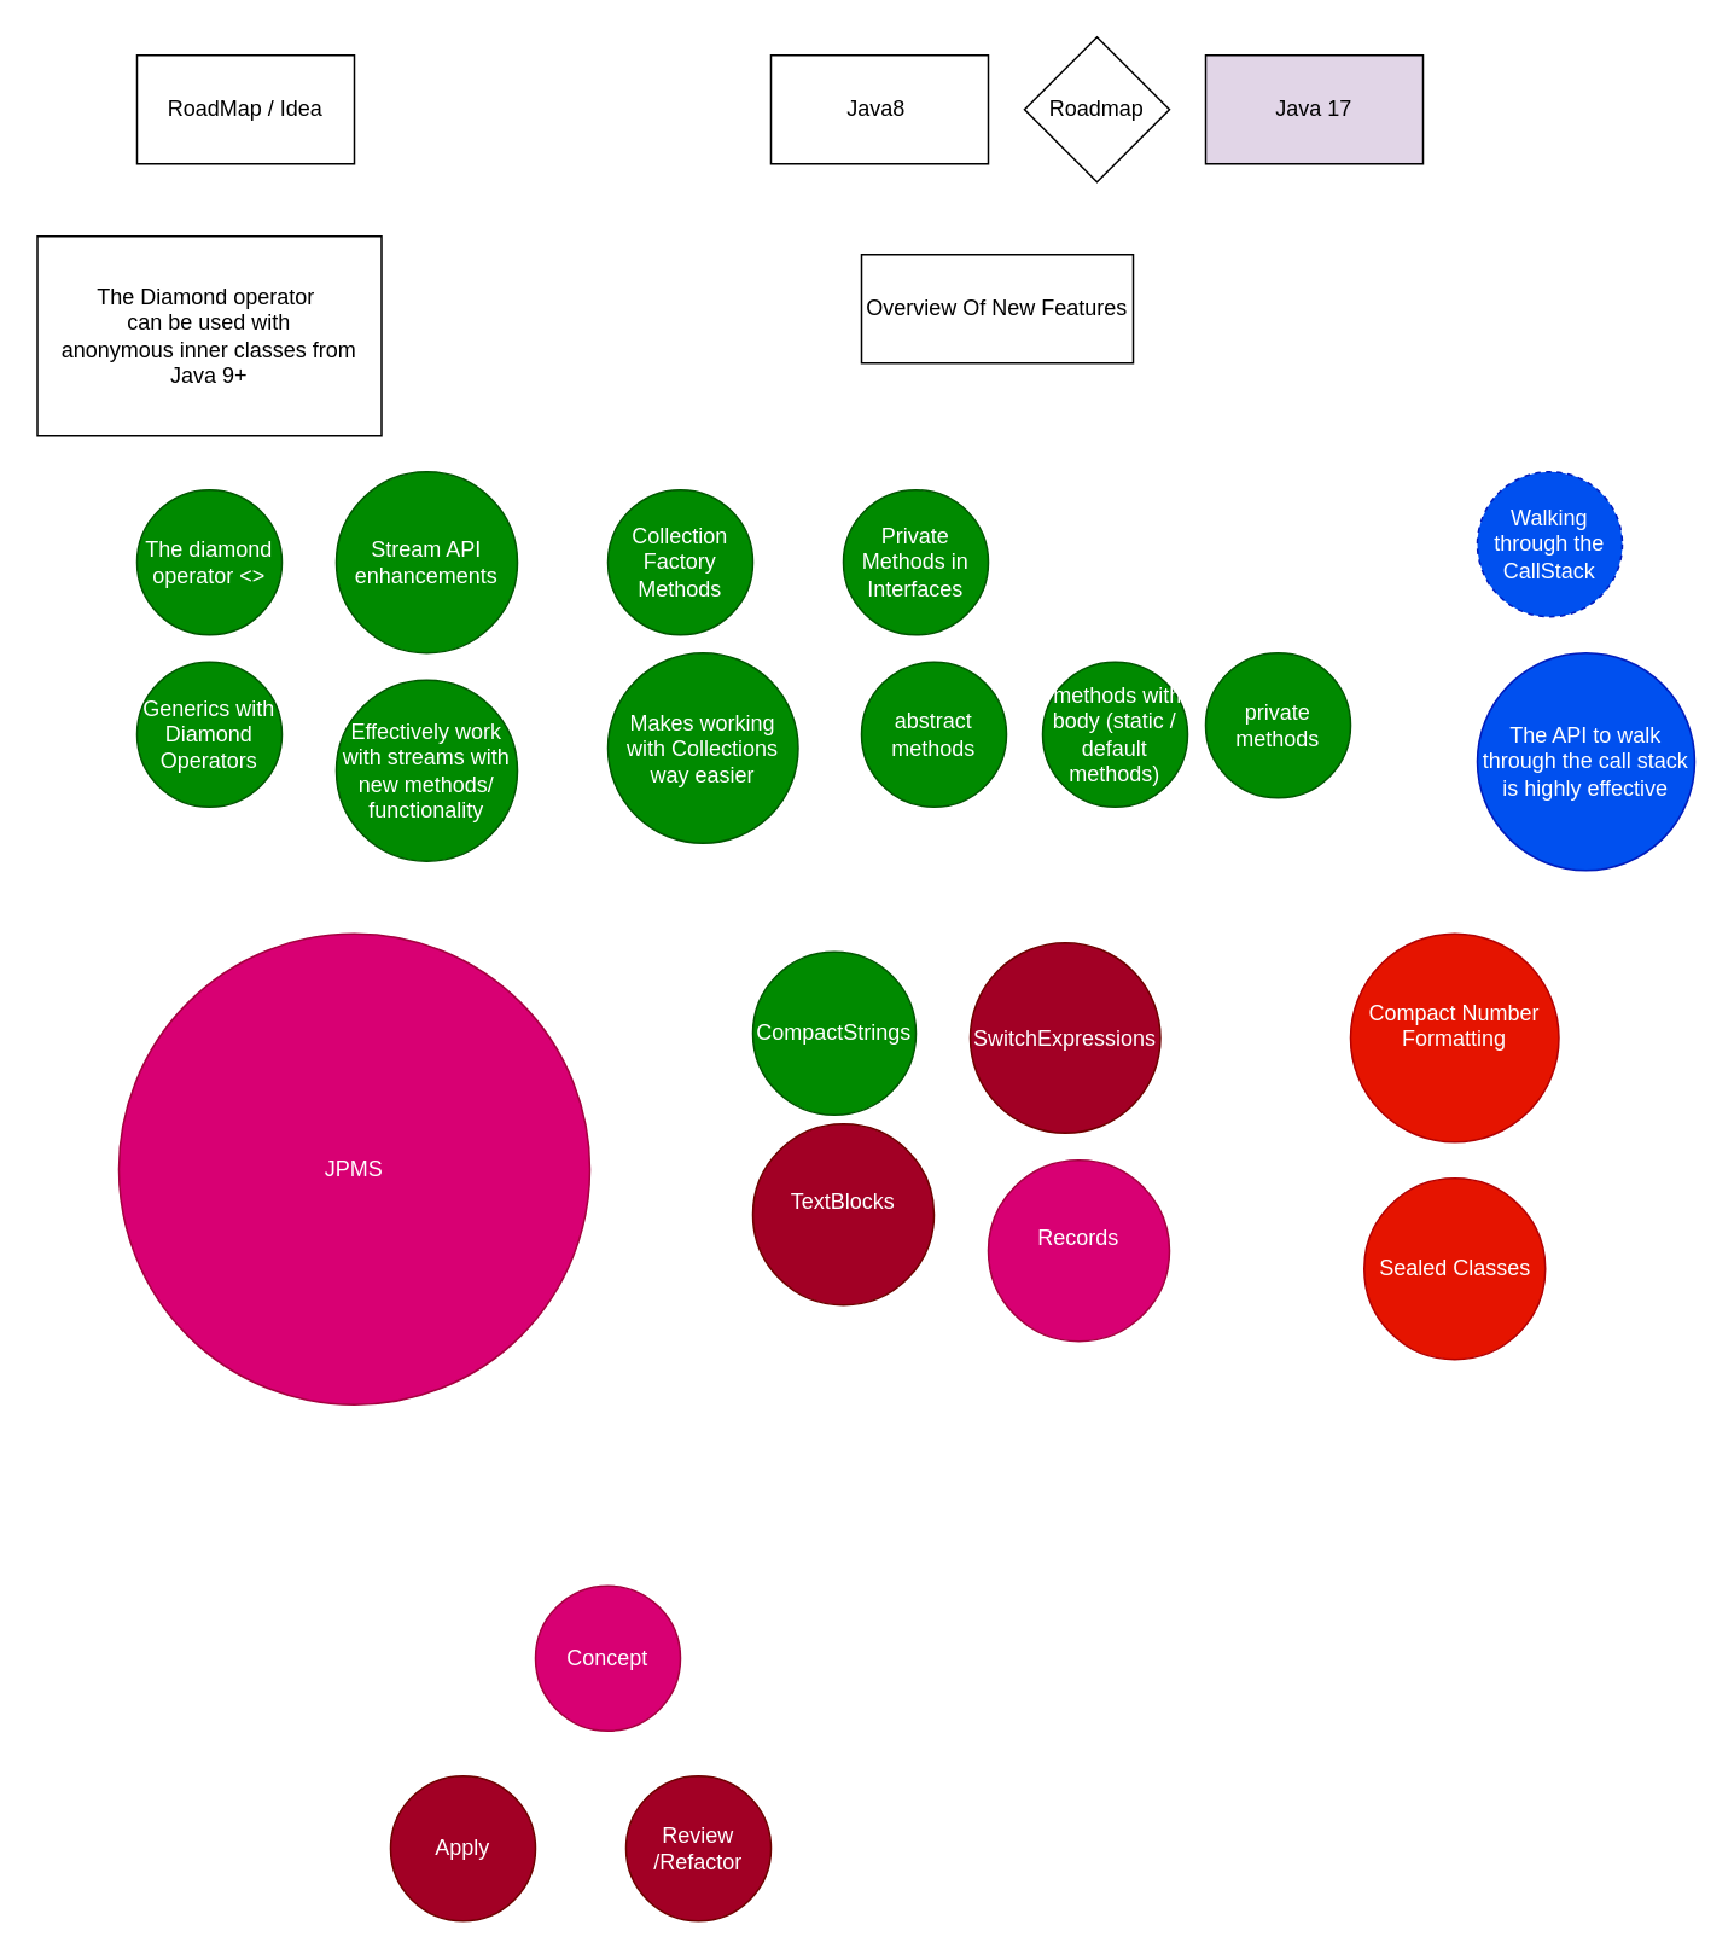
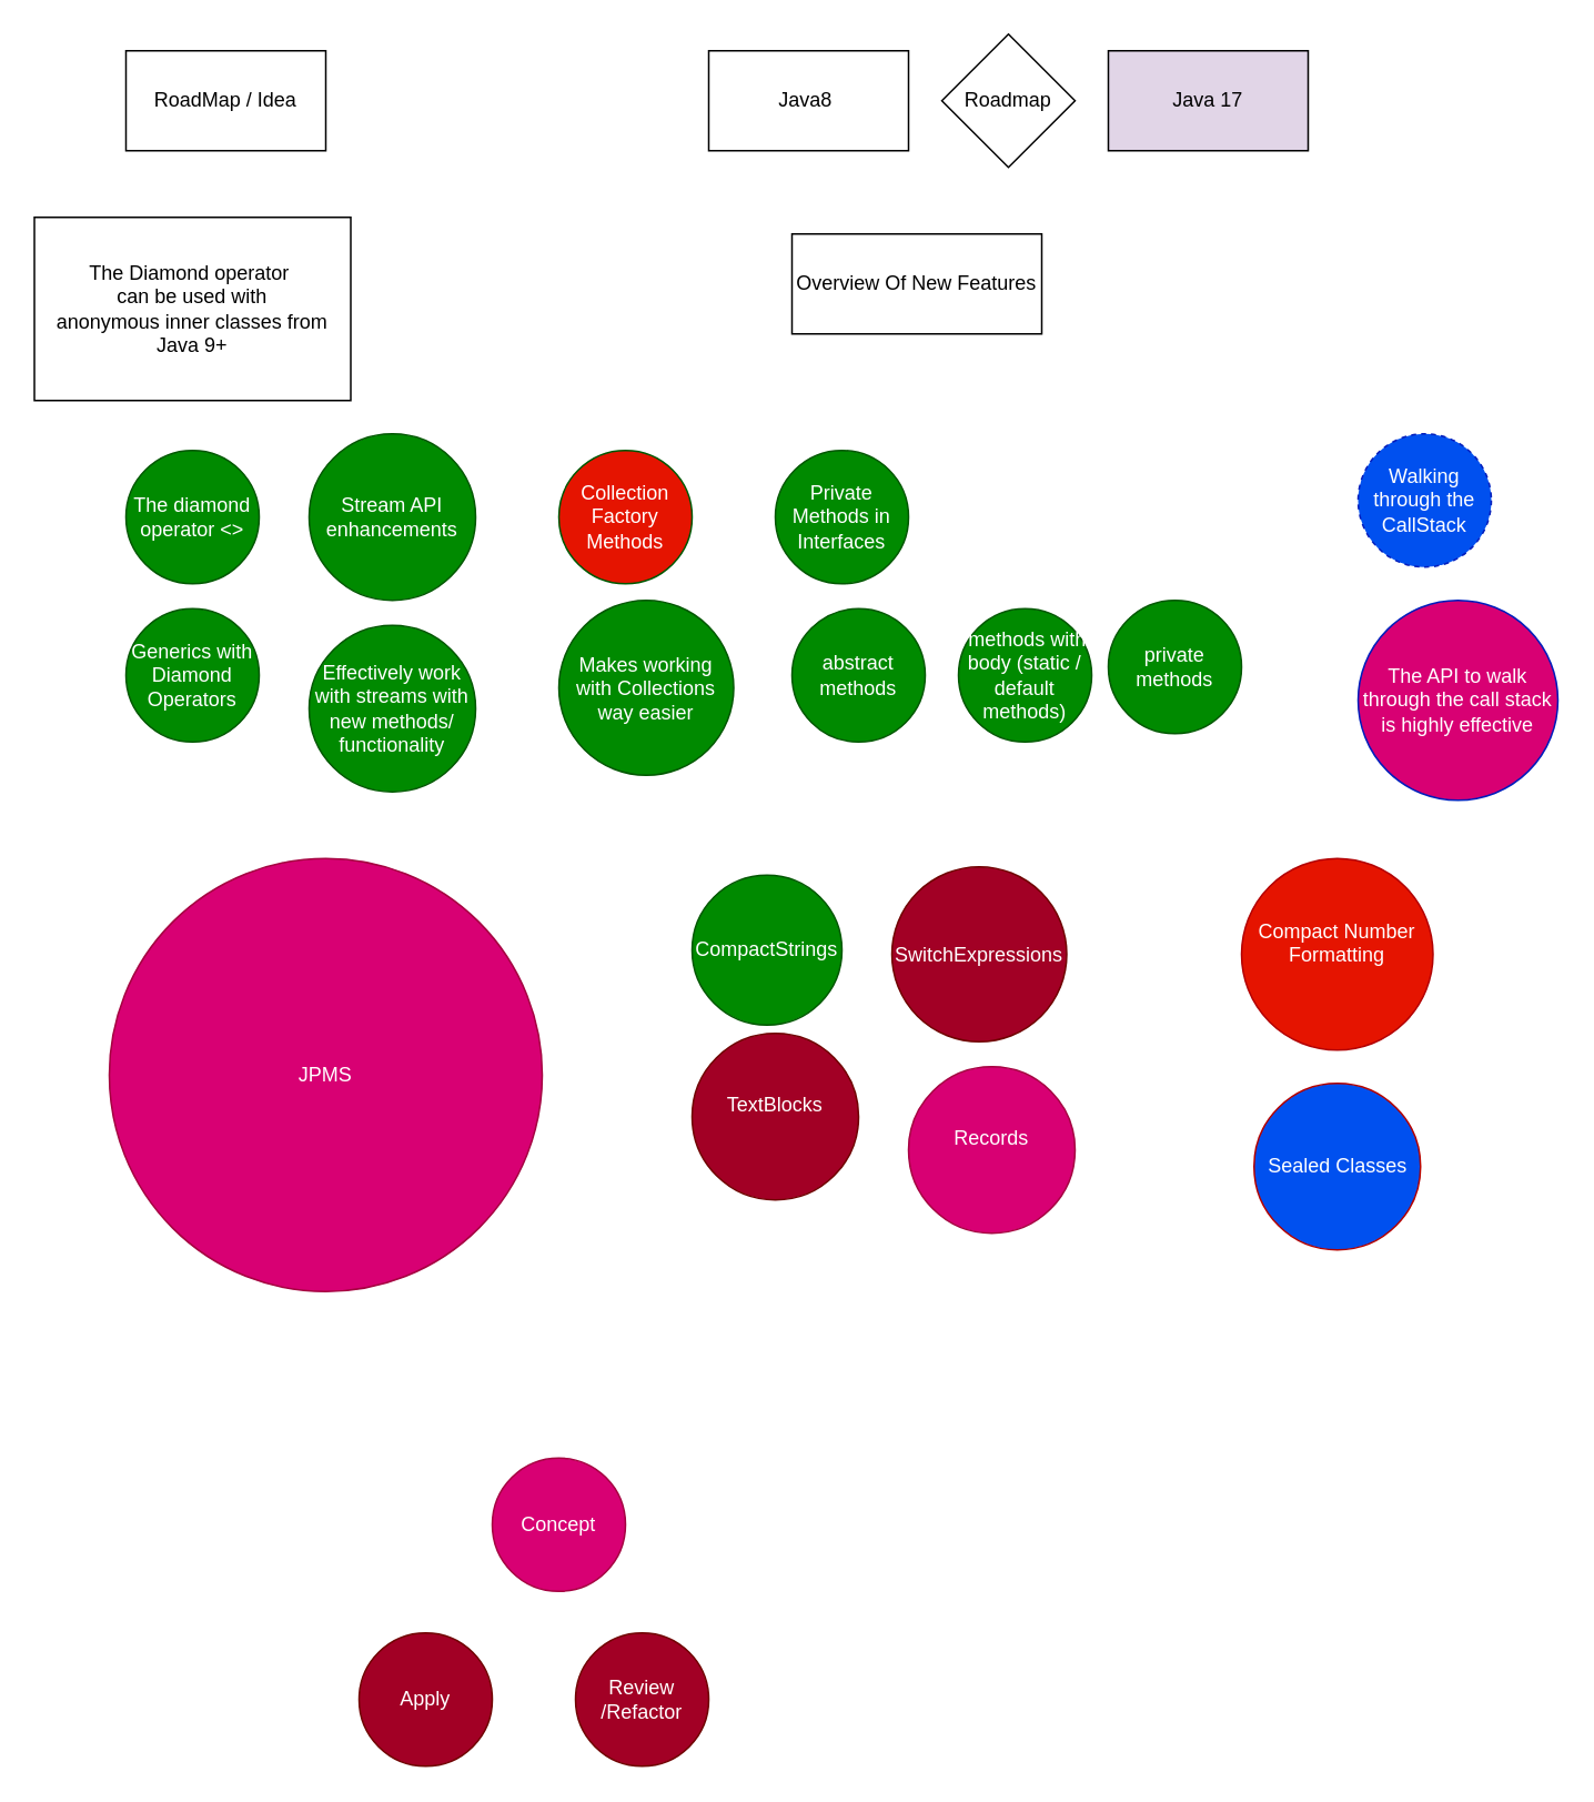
- <mxCell id="8" value="Collection Factory Methods" style="ellipse;whiteSpace=wrap;html=1;aspect=fixed;fillColor=#008a00;fontColor=#ffffff;strokeColor=#005700;" parent="1" vertex="1"><mxGeometry x="335" y="270" width="80" height="80" as="geometry" /></mxCell>
+ <mxCell id="8" value="Collection Factory Methods" style="ellipse;whiteSpace=wrap;html=1;aspect=fixed;fillColor=#e51400;fontColor=#ffffff;strokeColor=#005700;" parent="1" vertex="1"><mxGeometry x="335" y="270" width="80" height="80" as="geometry" /></mxCell>
- <mxCell id="24" value="The API to walk through the call stack is highly effective" style="ellipse;whiteSpace=wrap;html=1;aspect=fixed;fillColor=#0050ef;fontColor=#ffffff;strokeColor=#001DBC;" parent="1" vertex="1"><mxGeometry x="815" y="360" width="120" height="120" as="geometry" /></mxCell>
+ <mxCell id="24" value="The API to walk through the call stack is highly effective" style="ellipse;whiteSpace=wrap;html=1;aspect=fixed;fillColor=#d80073;fontColor=#ffffff;strokeColor=#001DBC;" parent="1" vertex="1"><mxGeometry x="815" y="360" width="120" height="120" as="geometry" /></mxCell>
- <mxCell id="16" value="&lt;div&gt;Sealed Classes&lt;/div&gt;" style="ellipse;whiteSpace=wrap;html=1;aspect=fixed;fillColor=#e51400;fontColor=#ffffff;strokeColor=#B20000;" parent="1" vertex="1"><mxGeometry x="752.5" y="650" width="100" height="100" as="geometry" /></mxCell>
+ <mxCell id="16" value="&lt;div&gt;Sealed Classes&lt;/div&gt;" style="ellipse;whiteSpace=wrap;html=1;aspect=fixed;fillColor=#0050ef;fontColor=#ffffff;strokeColor=#B20000;" parent="1" vertex="1"><mxGeometry x="752.5" y="650" width="100" height="100" as="geometry" /></mxCell>
